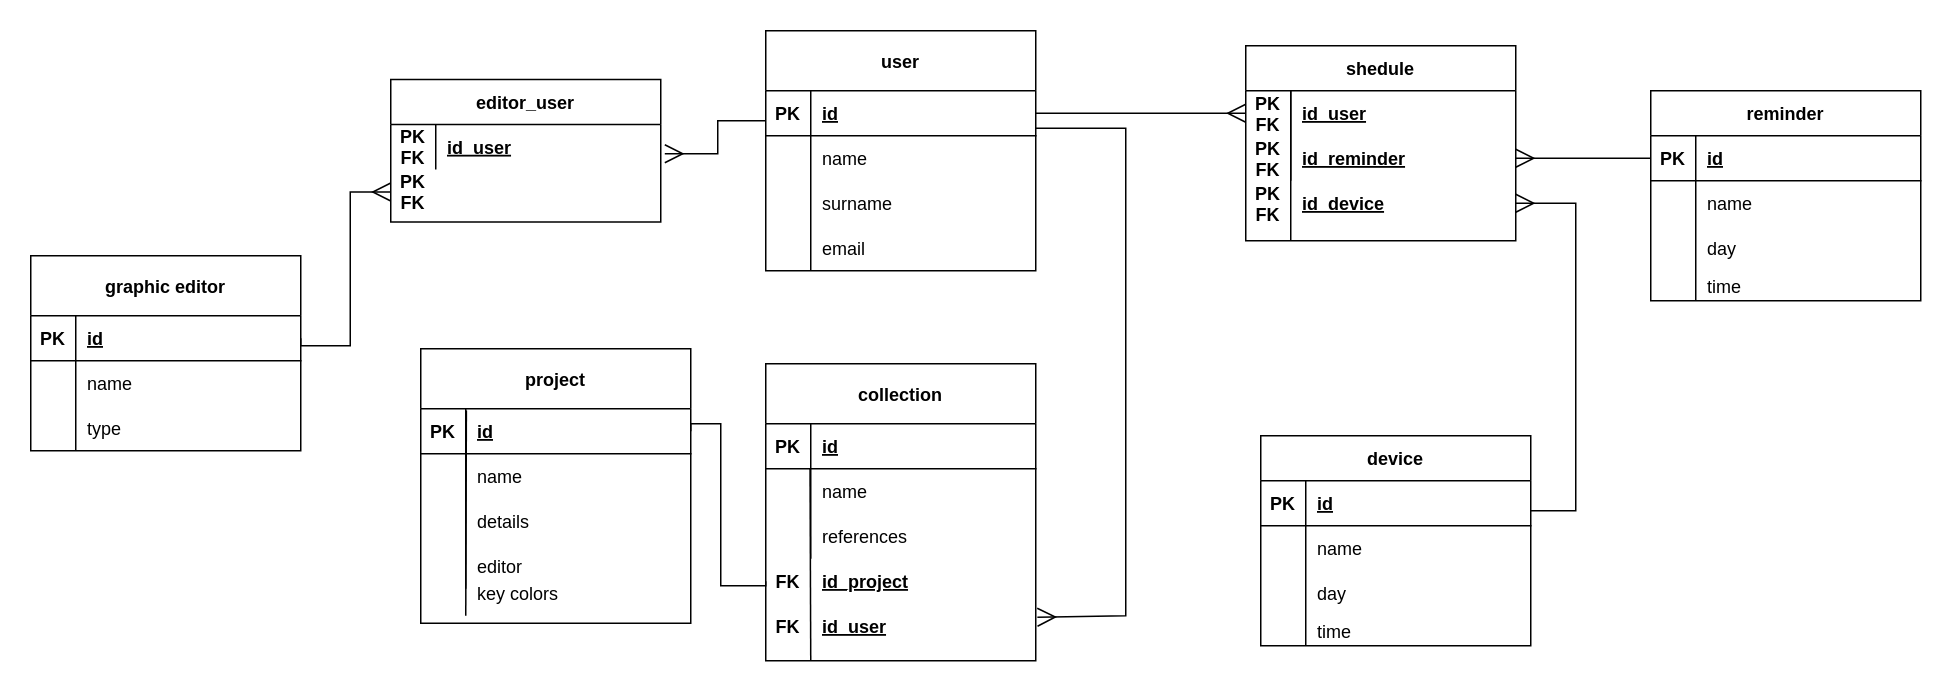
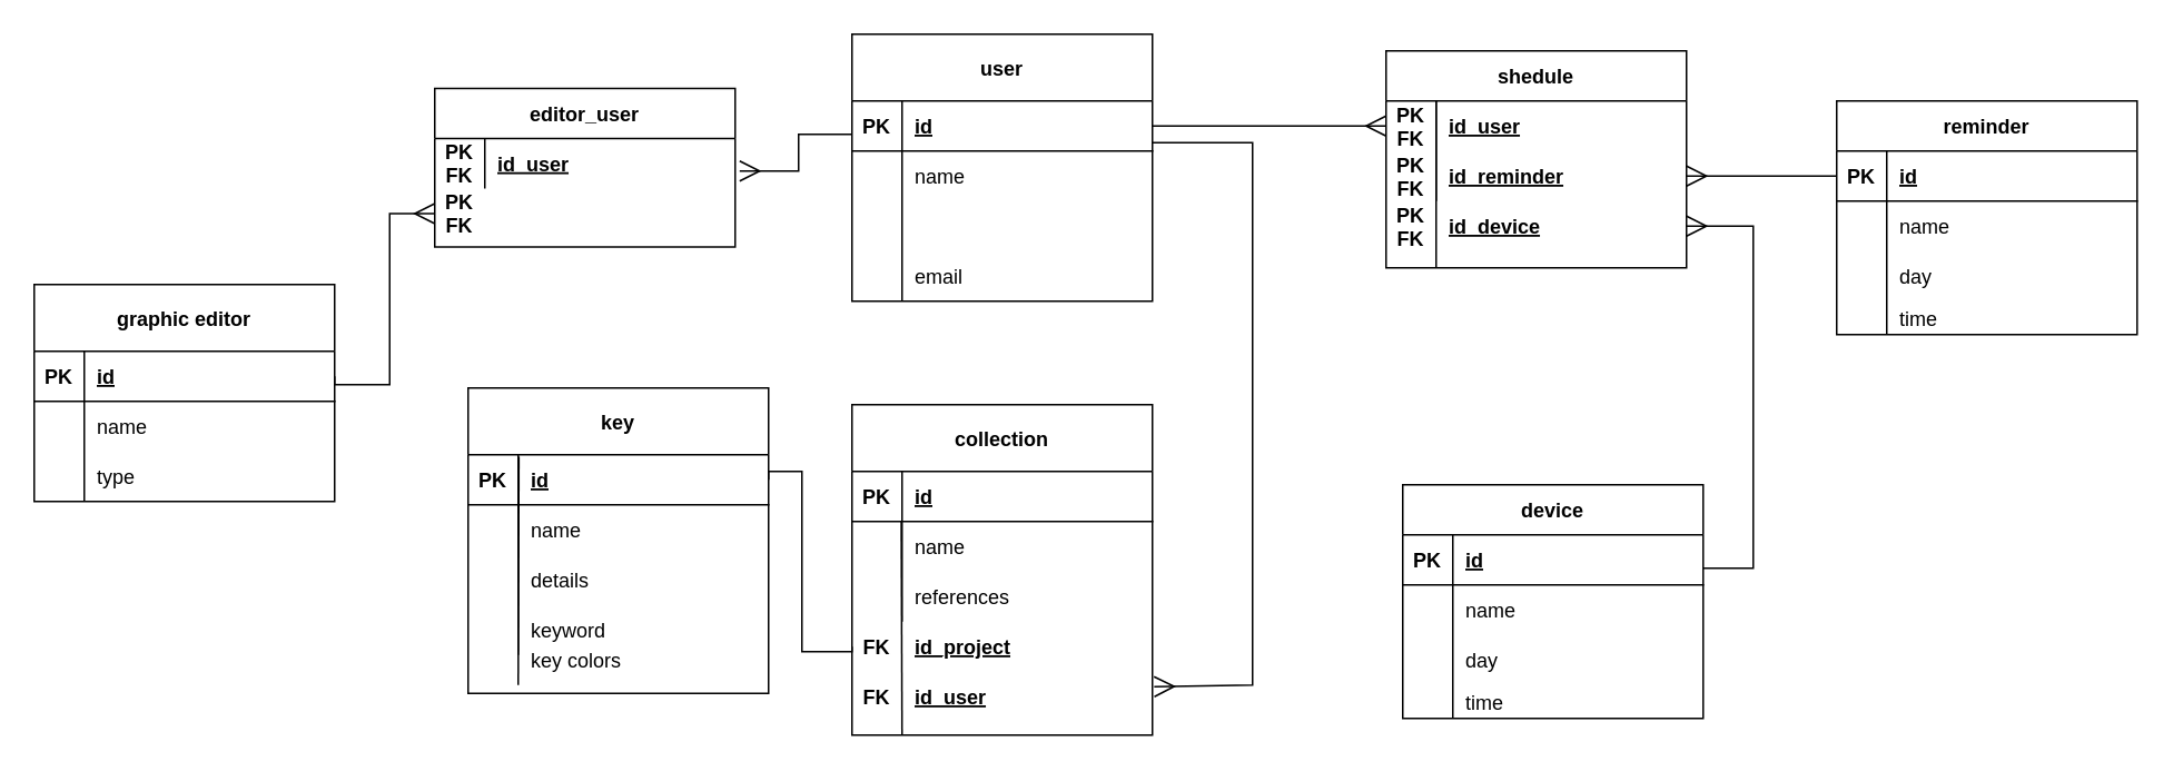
- <mxCell id="11" value="surname" style="shape=partialRectangle;connectable=0;fillColor=none;top=0;left=0;bottom=0;right=0;align=left;spacingLeft=6;overflow=hidden;" parent="9" vertex="1"><mxGeometry x="30" width="150" height="30" as="geometry"><mxRectangle width="150" height="30" as="alternateBounds" /></mxGeometry></mxCell>
- <mxCell id="65" value="project" style="shape=table;startSize=40;container=1;collapsible=1;childLayout=tableLayout;fixedRows=1;rowLines=0;fontStyle=1;align=center;resizeLast=1;" vertex="1" parent="1"><mxGeometry x="280" y="232" width="180" height="183" as="geometry" /></mxCell>
+ <mxCell id="65" value="key" style="shape=table;startSize=40;container=1;collapsible=1;childLayout=tableLayout;fixedRows=1;rowLines=0;fontStyle=1;align=center;resizeLast=1;" vertex="1" parent="1"><mxGeometry x="280" y="232" width="180" height="183" as="geometry" /></mxCell>
- <mxCell id="77" value="editor" style="shape=partialRectangle;connectable=0;fillColor=none;top=0;left=0;bottom=0;right=0;align=left;spacingLeft=6;overflow=hidden;" vertex="1" parent="75"><mxGeometry x="30" width="150" height="30" as="geometry"><mxRectangle width="150" height="30" as="alternateBounds" /></mxGeometry></mxCell>
+ <mxCell id="77" value="keyword" style="shape=partialRectangle;connectable=0;fillColor=none;top=0;left=0;bottom=0;right=0;align=left;spacingLeft=6;overflow=hidden;" vertex="1" parent="75"><mxGeometry x="30" width="150" height="30" as="geometry"><mxRectangle width="150" height="30" as="alternateBounds" /></mxGeometry></mxCell>
